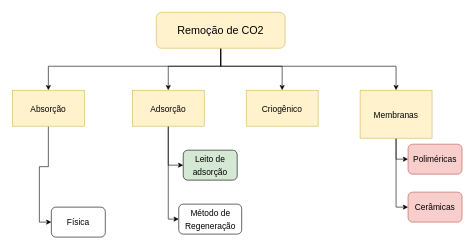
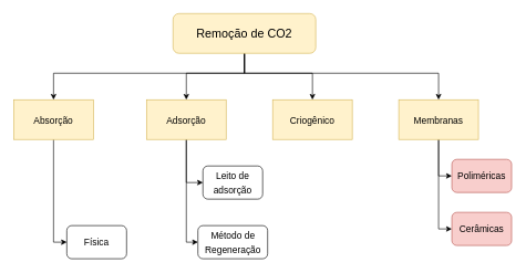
- <mxCell id="15" value="&lt;font style=&quot;font-size: 14px;&quot;&gt;Membranas&lt;/font&gt;" style="rounded=0;whiteSpace=wrap;html=1;fontSize=18;fillColor=#fff2cc;strokeColor=#d6b656;" vertex="1" parent="1"><mxGeometry x="600" y="150" width="120" height="80" as="geometry" /></mxCell>
+ <mxCell id="15" value="&lt;font style=&quot;font-size: 14px;&quot;&gt;Membranas&lt;/font&gt;" style="rounded=0;whiteSpace=wrap;html=1;fontSize=18;fillColor=#fff2cc;strokeColor=#d6b656;" vertex="1" parent="1"><mxGeometry x="600" y="150" width="120" height="60" as="geometry" /></mxCell>
- <mxCell id="17" value="&lt;font style=&quot;font-size: 14px;&quot;&gt;Leito de adsorção&lt;/font&gt;" style="rounded=1;whiteSpace=wrap;html=1;fontSize=18;fillColor=#d5e8d4;" vertex="1" parent="1"><mxGeometry x="305" y="250" width="90" height="50" as="geometry" /></mxCell>
+ <mxCell id="17" value="&lt;font style=&quot;font-size: 14px;&quot;&gt;Leito de adsorção&lt;/font&gt;" style="rounded=1;whiteSpace=wrap;html=1;fontSize=18;" vertex="1" parent="1"><mxGeometry x="305" y="250" width="90" height="50" as="geometry" /></mxCell>
- <mxCell id="16" value="&lt;font style=&quot;font-size: 14px;&quot;&gt;Física&lt;/font&gt;" style="rounded=1;whiteSpace=wrap;html=1;fontSize=18;" vertex="1" parent="1"><mxGeometry x="85" y="345" width="90" height="50" as="geometry" /></mxCell>
+ <mxCell id="16" value="&lt;font style=&quot;font-size: 14px;&quot;&gt;Física&lt;/font&gt;" style="rounded=1;whiteSpace=wrap;html=1;fontSize=18;" vertex="1" parent="1"><mxGeometry x="100" y="340" width="90" height="50" as="geometry" /></mxCell>
